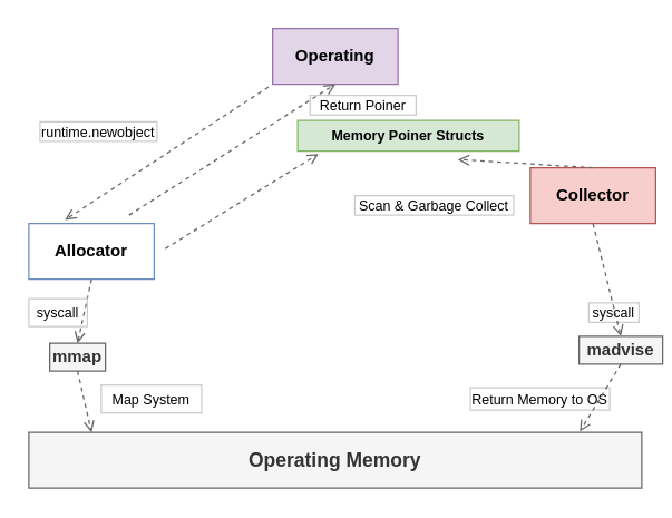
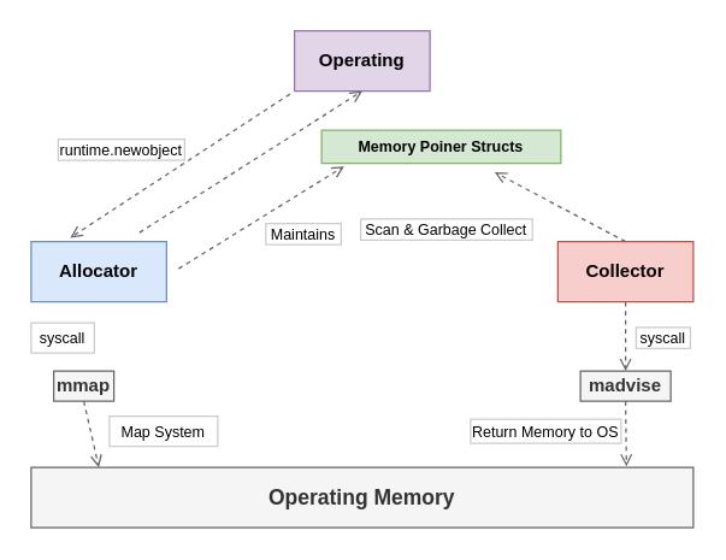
- <mxCell id="22" value="Return Poiner" style="text;html=1;align=center;verticalAlign=middle;whiteSpace=wrap;rounded=0;strokeColor=#CCCCCC;fontSize=10;" parent="1" vertex="1"><mxGeometry x="222" y="68" width="76" height="14" as="geometry" /></mxCell>
- <mxCell id="24" value="runtime.newobject" style="text;html=1;align=center;verticalAlign=middle;whiteSpace=wrap;rounded=0;strokeColor=#CCCCCC;fontSize=10;" parent="1" vertex="1"><mxGeometry x="28" y="87" width="84" height="14" as="geometry" /></mxCell>
+ <mxCell id="24" value="runtime.newobject" style="text;html=1;align=center;verticalAlign=middle;whiteSpace=wrap;rounded=0;strokeColor=#CCCCCC;fontSize=10;" parent="1" vertex="1"><mxGeometry x="38" y="92" width="84" height="14" as="geometry" /></mxCell>
- <mxCell id="5" value="Collector" style="rounded=0;whiteSpace=wrap;html=1;fillColor=#f8cecc;strokeColor=#b85450;fontStyle=1" parent="1" vertex="1"><mxGeometry x="380" y="120" width="90" height="40" as="geometry" /></mxCell>
+ <mxCell id="5" value="Collector" style="rounded=0;whiteSpace=wrap;html=1;fillColor=#f8cecc;strokeColor=#b85450;fontStyle=1" parent="1" vertex="1"><mxGeometry x="370" y="160" width="90" height="40" as="geometry" /></mxCell>
- <mxCell id="21" value="Scan &amp;amp; Garbage Collect" style="text;html=1;align=center;verticalAlign=middle;whiteSpace=wrap;rounded=0;strokeColor=#CCCCCC;fontSize=10;" parent="1" vertex="1"><mxGeometry x="254" y="140" width="114" height="14" as="geometry" /></mxCell>
+ <mxCell id="21" value="Scan &amp;amp; Garbage Collect" style="text;html=1;align=center;verticalAlign=middle;whiteSpace=wrap;rounded=0;strokeColor=#CCCCCC;fontSize=10;" parent="1" vertex="1"><mxGeometry x="239" y="145" width="114" height="14" as="geometry" /></mxCell>
+ <mxCell id="20" value="Maintains" style="text;html=1;align=center;verticalAlign=middle;whiteSpace=wrap;rounded=0;strokeColor=#CCCCCC;fontSize=10;" parent="1" vertex="1"><mxGeometry x="176" y="148" width="50" height="14" as="geometry" /></mxCell>
- <mxCell id="4" value="Allocator" style="rounded=0;whiteSpace=wrap;html=1;fillColor=#ffffff;strokeColor=#6c8ebf;fontStyle=1;" parent="1" vertex="1"><mxGeometry x="20" y="160" width="90" height="40" as="geometry" /></mxCell>
+ <mxCell id="4" value="Allocator" style="rounded=0;whiteSpace=wrap;html=1;fillColor=#dae8fc;strokeColor=#6c8ebf;fontStyle=1" parent="1" vertex="1"><mxGeometry x="20" y="160" width="90" height="40" as="geometry" /></mxCell>
- <mxCell id="7" value="" style="endArrow=open;html=1;rounded=0;dashed=1;fillColor=#f5f5f5;strokeColor=#666666;endFill=0;exitX=0.5;exitY=1;exitDx=0;exitDy=0;entryX=0.5;entryY=0;entryDx=0;entryDy=0;" parent="1" source="4" target="8" edge="1"><mxGeometry width="50" height="50" relative="1" as="geometry"><mxPoint x="-110" y="330" as="sourcePoint" /><mxPoint x="-80" y="300" as="targetPoint" /></mxGeometry></mxCell>
- <mxCell id="14" value="madvise" style="rounded=0;whiteSpace=wrap;html=1;fillColor=#f5f5f5;fontColor=#333333;strokeColor=#666666;fontStyle=1" parent="1" vertex="1"><mxGeometry x="415" y="241" width="60" height="20" as="geometry" /></mxCell>
+ <mxCell id="14" value="madvise" style="rounded=0;whiteSpace=wrap;html=1;fillColor=#f5f5f5;fontColor=#333333;strokeColor=#666666;fontStyle=1" parent="1" vertex="1"><mxGeometry x="385" y="246" width="60" height="20" as="geometry" /></mxCell>
- <mxCell id="15" value="Return Memory to OS" style="text;html=1;align=center;verticalAlign=middle;whiteSpace=wrap;rounded=0;strokeColor=#CCCCCC;fontSize=10;" parent="1" vertex="1"><mxGeometry x="337" y="278" width="100" height="16" as="geometry" /></mxCell>
+ <mxCell id="15" value="Return Memory to OS" style="text;html=1;align=center;verticalAlign=middle;whiteSpace=wrap;rounded=0;strokeColor=#CCCCCC;fontSize=10;" parent="1" vertex="1"><mxGeometry x="312" y="278" width="100" height="16" as="geometry" /></mxCell>
